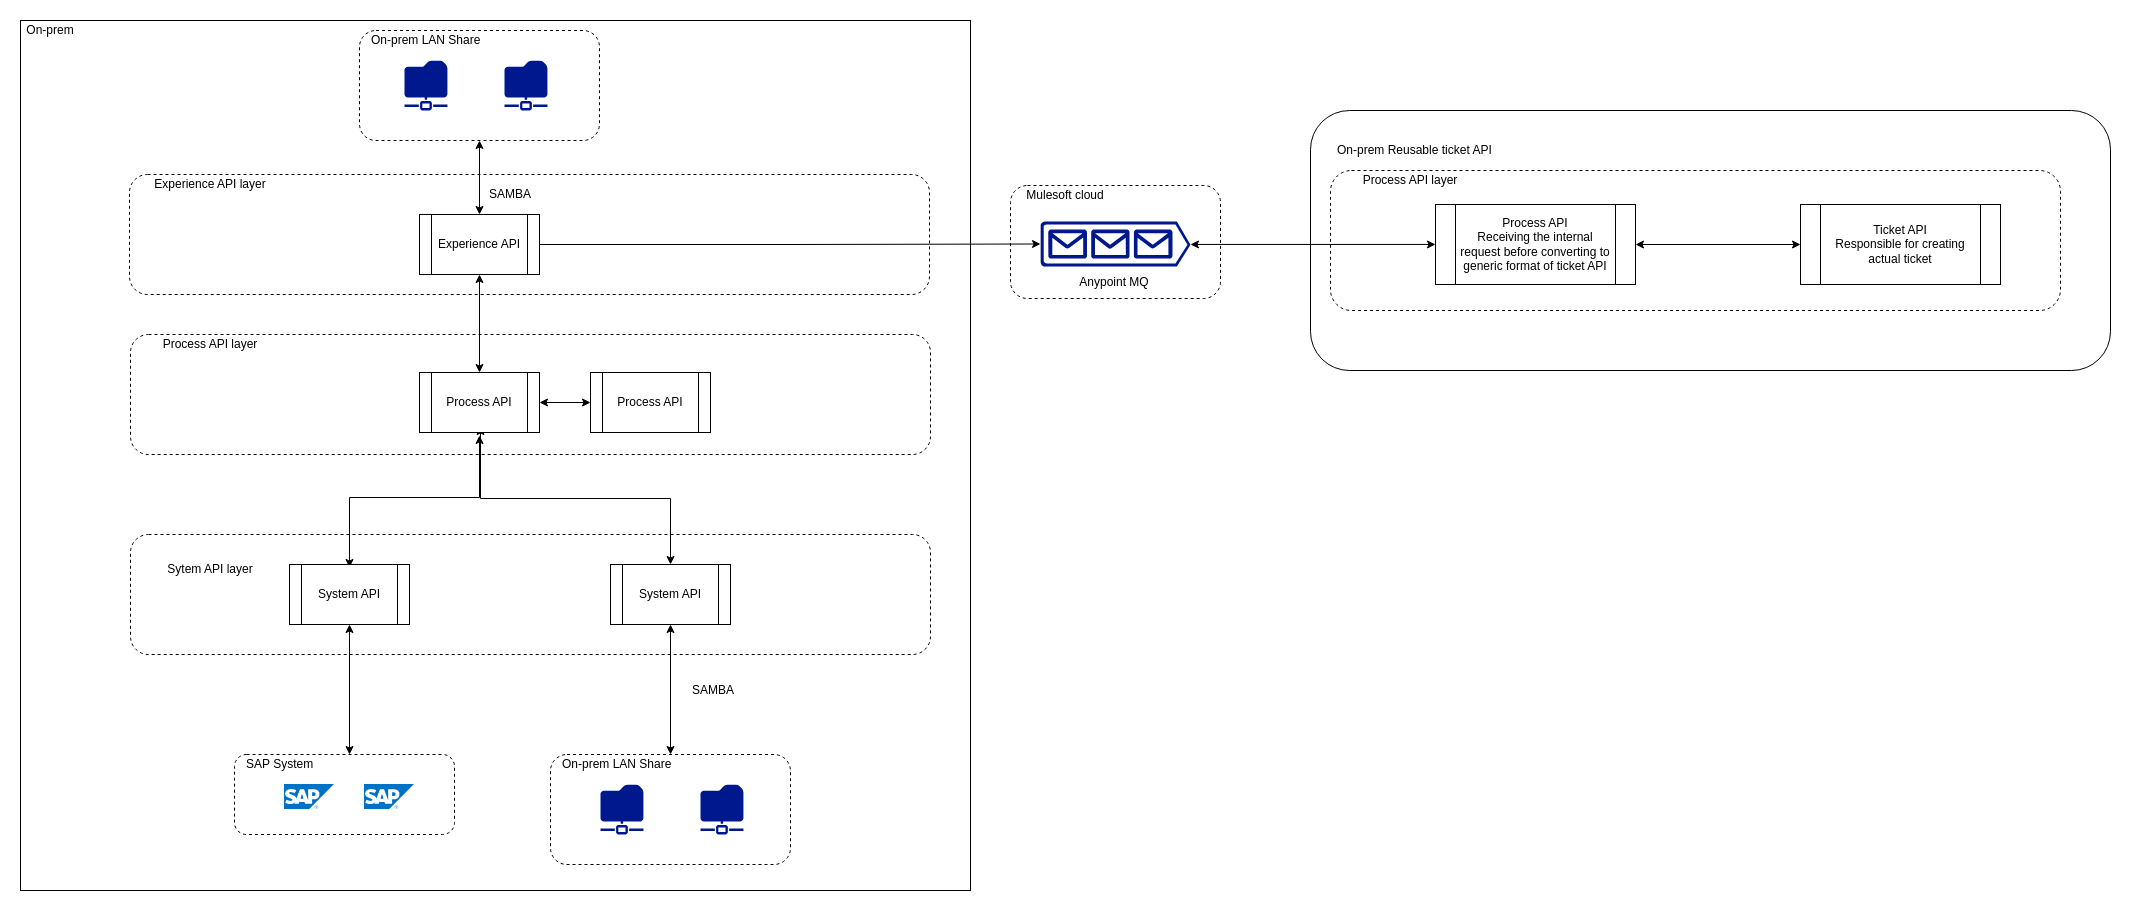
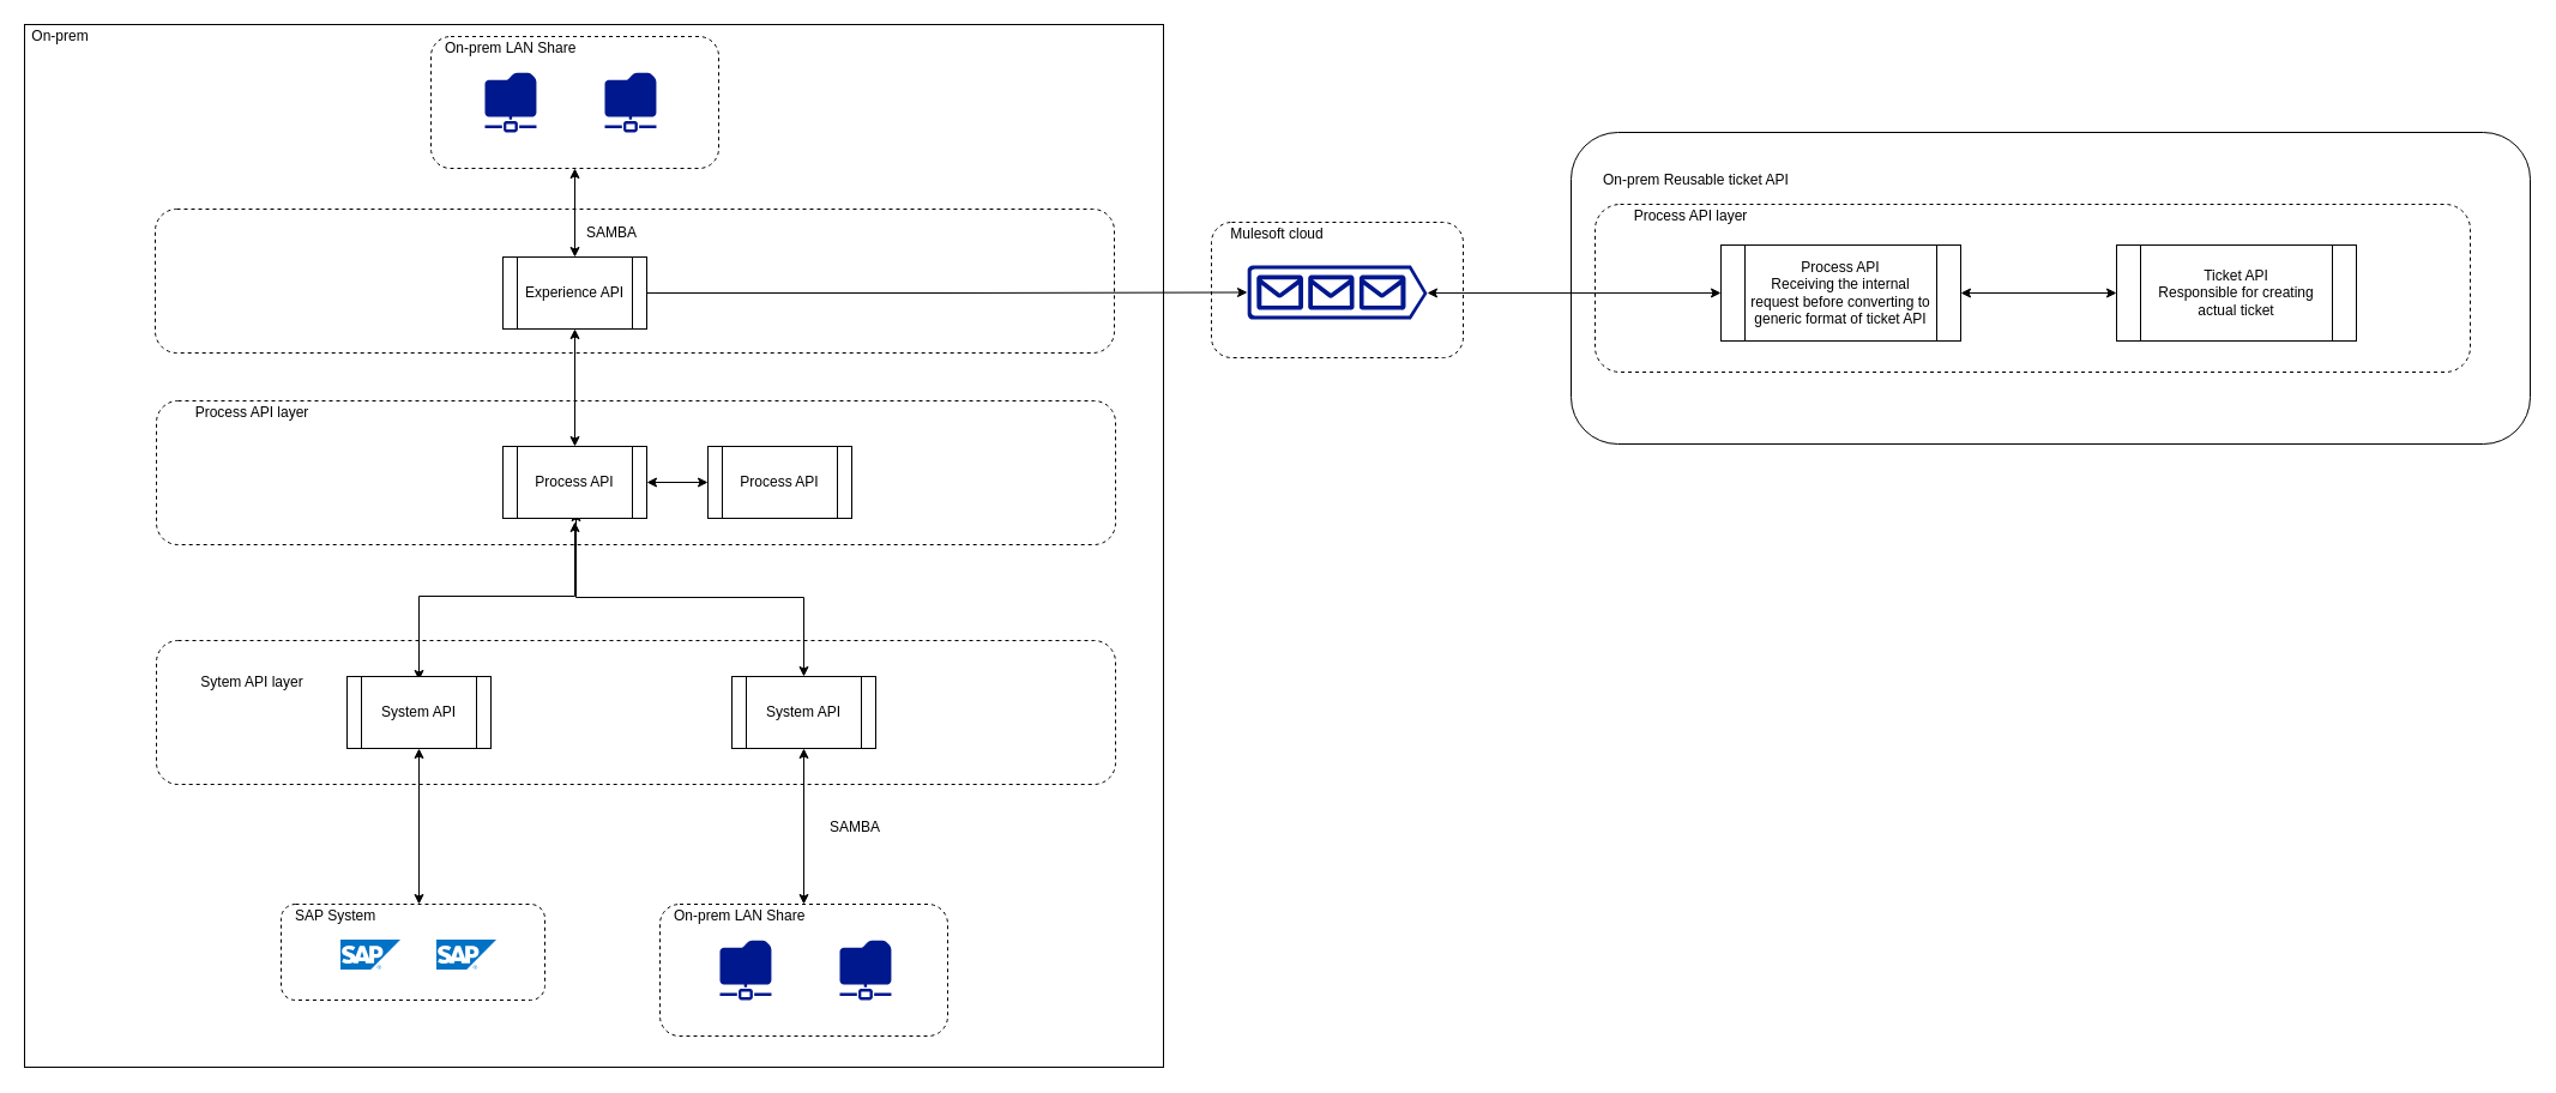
- <mxCell id="20" value="Experience API layer" style="text;html=1;strokeColor=none;fillColor=none;align=center;verticalAlign=middle;whiteSpace=wrap;rounded=0;" vertex="1" parent="1"><mxGeometry x="140" y="174" width="140" height="20" as="geometry" /></mxCell>
- <mxCell id="41" value="Ticket API&lt;br&gt;Responsible for creating actual ticket" style="shape=process;whiteSpace=wrap;html=1;backgroundOutline=1;align=center;" vertex="1" parent="1"><mxGeometry x="1800" y="204" width="200" height="80" as="geometry" /></mxCell>
+ <mxCell id="41" value="Ticket API&lt;br&gt;Responsible for creating actual ticket" style="shape=process;whiteSpace=wrap;html=1;backgroundOutline=1;align=center;" vertex="1" parent="1"><mxGeometry x="1765" y="204" width="200" height="80" as="geometry" /></mxCell>
- <mxCell id="44" value="Anypoint MQ" style="text;html=1;strokeColor=none;fillColor=none;align=center;verticalAlign=middle;whiteSpace=wrap;rounded=0;" vertex="1" parent="1"><mxGeometry x="1069" y="272" width="90" height="20" as="geometry" /></mxCell>
